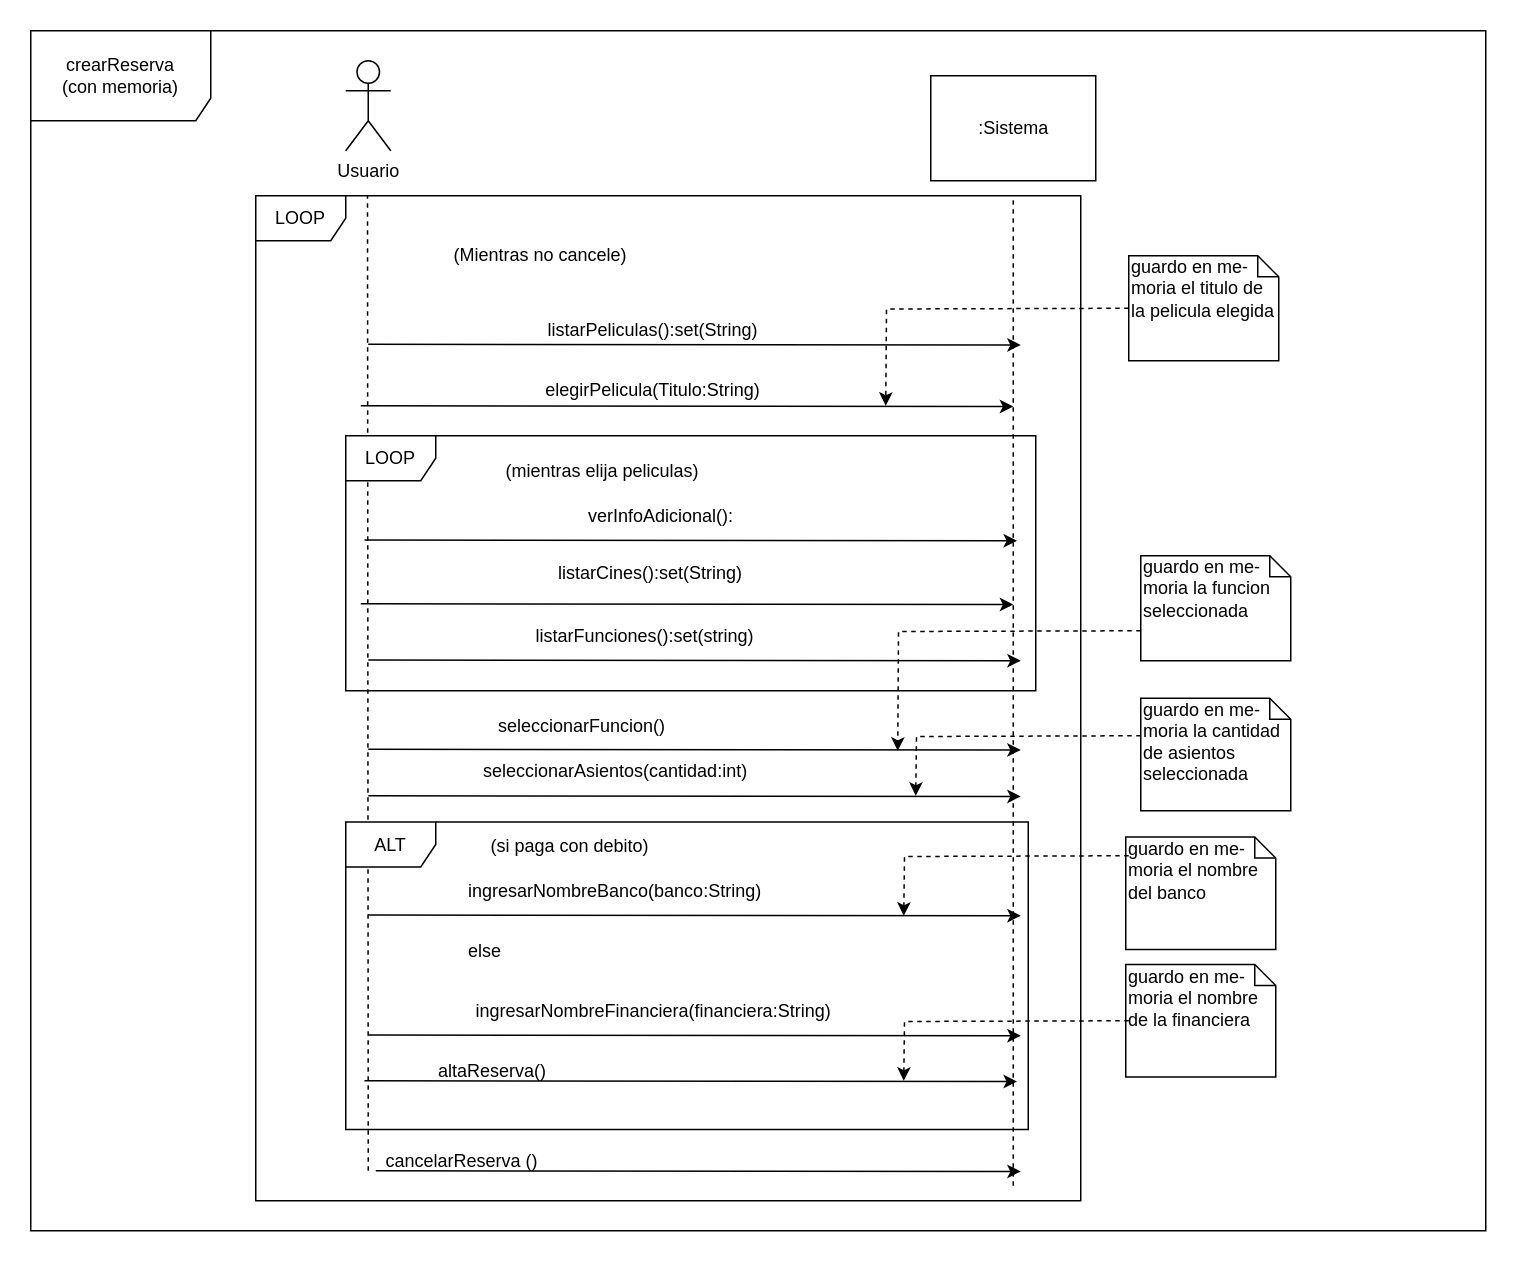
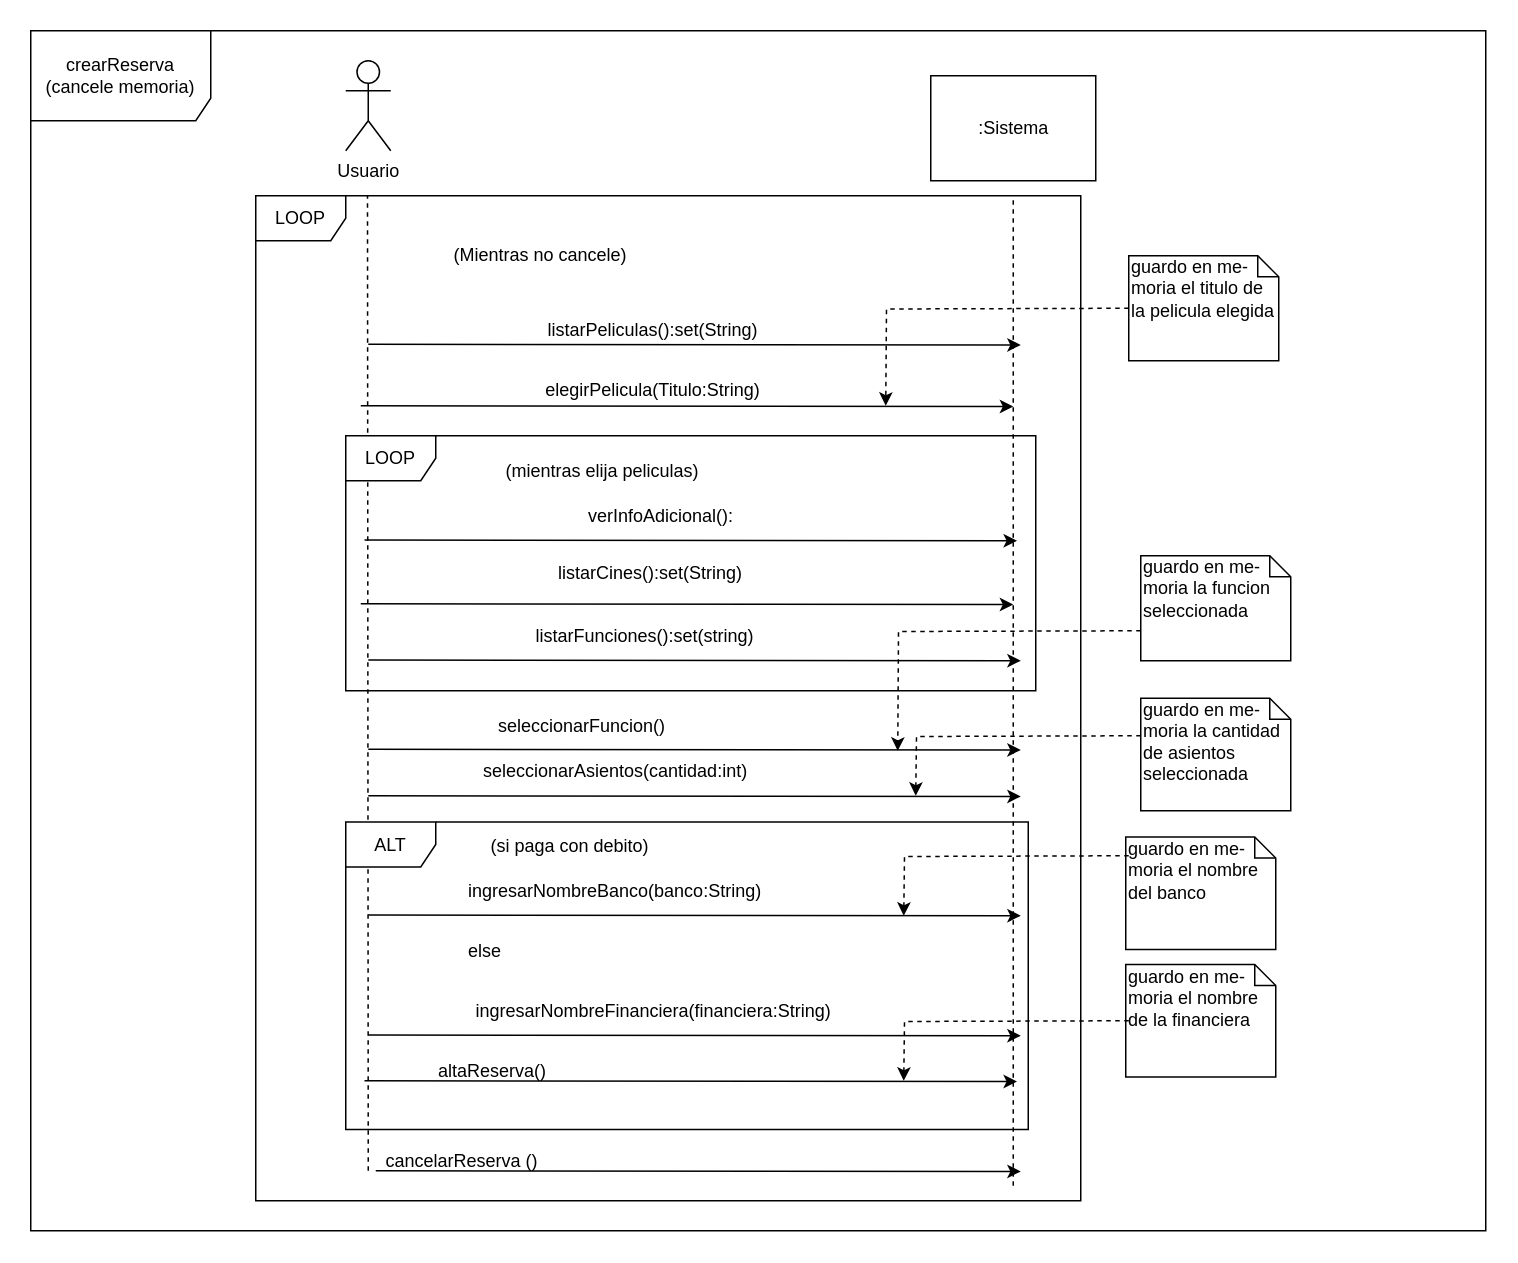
- <mxCell id="45" value="&lt;div&gt;crearReserva&lt;/div&gt;&lt;div&gt;(con memoria)&lt;/div&gt;" style="shape=umlFrame;whiteSpace=wrap;html=1;width=120;height=60;" vertex="1" parent="1"><mxGeometry x="20" y="20" width="970" height="800" as="geometry" /></mxCell>
+ <mxCell id="45" value="&lt;div&gt;crearReserva&lt;/div&gt;&lt;div&gt;(cancele memoria)&lt;/div&gt;" style="shape=umlFrame;whiteSpace=wrap;html=1;width=120;height=60;" vertex="1" parent="1"><mxGeometry x="20" y="20" width="970" height="800" as="geometry" /></mxCell>
